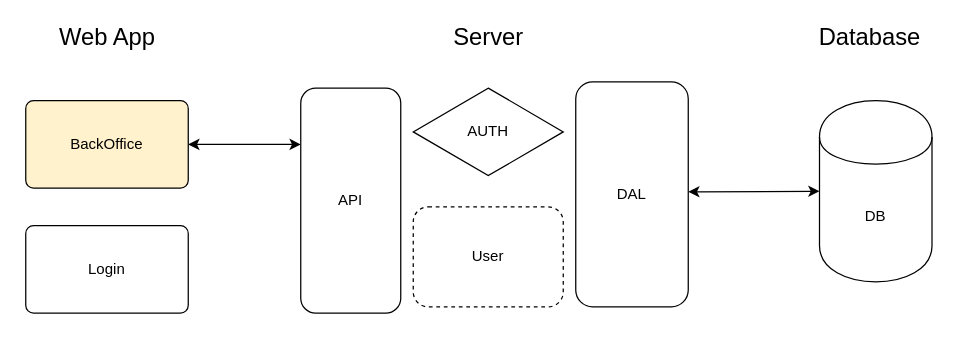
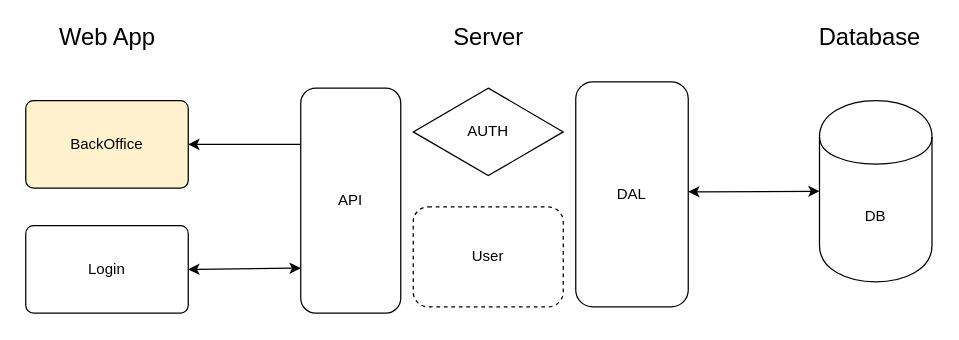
- <mxCell id="13" value="" style="endArrow=classic;startArrow=classic;html=1;exitX=1;exitY=0.5;exitDx=0;exitDy=0;entryX=0;entryY=0.25;entryDx=0;entryDy=0;" edge="1" parent="1" source="10" target="2"><mxGeometry width="50" height="50" relative="1" as="geometry"><mxPoint x="390" y="180" as="sourcePoint" /><mxPoint x="440" y="130" as="targetPoint" /></mxGeometry></mxCell>
+ <mxCell id="13" value="" style="endArrow=none;startArrow=classic;html=1;exitX=1;exitY=0.5;exitDx=0;exitDy=0;entryX=0;entryY=0.25;entryDx=0;entryDy=0;" edge="1" parent="1" source="10" target="2"><mxGeometry width="50" height="50" relative="1" as="geometry"><mxPoint x="390" y="180" as="sourcePoint" /><mxPoint x="440" y="130" as="targetPoint" /></mxGeometry></mxCell>
+ <mxCell id="14" value="" style="endArrow=classic;startArrow=classic;html=1;exitX=1;exitY=0.5;exitDx=0;exitDy=0;entryX=0;entryY=0.8;entryDx=0;entryDy=0;entryPerimeter=0;" edge="1" parent="1" source="11" target="2"><mxGeometry width="50" height="50" relative="1" as="geometry"><mxPoint x="390" y="180" as="sourcePoint" /><mxPoint x="240" y="216" as="targetPoint" /></mxGeometry></mxCell>
